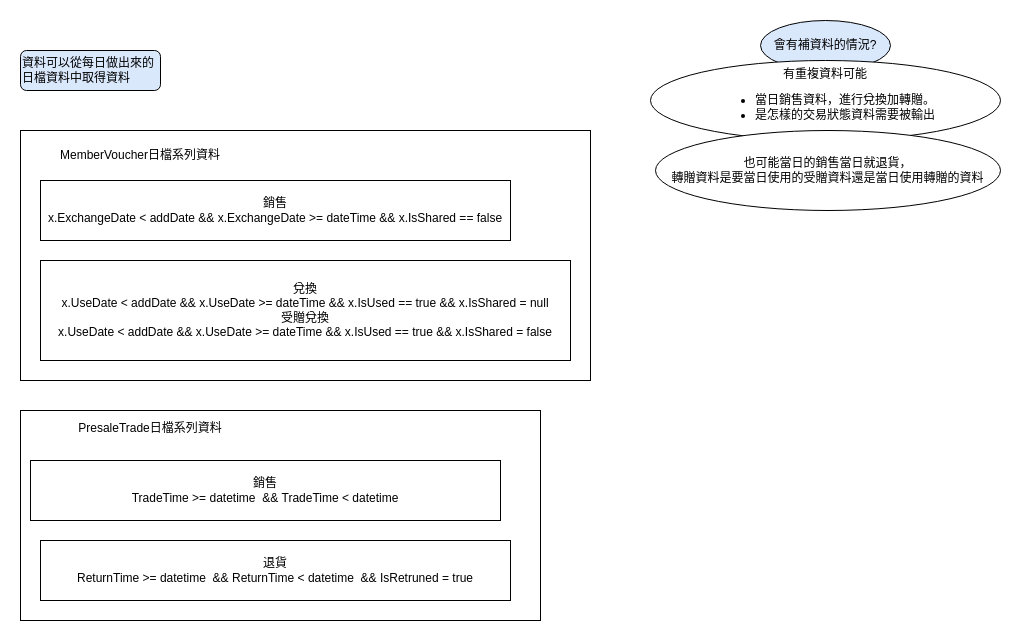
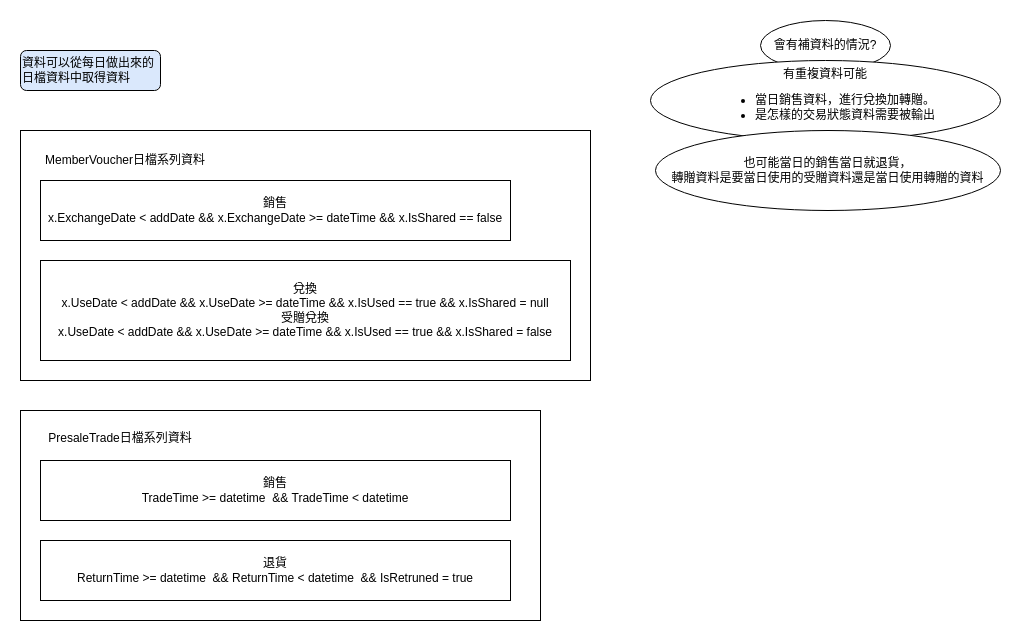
- <mxCell id="6" value="會有補資料的情況?" style="ellipse;whiteSpace=wrap;html=1;fillColor=#dae8fc;" vertex="1" parent="1"><mxGeometry x="760" y="20" width="130" height="50" as="geometry" /></mxCell>
+ <mxCell id="6" value="會有補資料的情況?" style="ellipse;whiteSpace=wrap;html=1;" vertex="1" parent="1"><mxGeometry x="760" y="20" width="130" height="50" as="geometry" /></mxCell>
- <mxCell id="11" value="MemberVoucher日檔系列資料" style="text;html=1;strokeColor=none;fillColor=none;align=center;verticalAlign=middle;whiteSpace=wrap;rounded=0;" vertex="1" parent="1"><mxGeometry x="45" y="140" width="190" height="30" as="geometry" /></mxCell>
+ <mxCell id="11" value="MemberVoucher日檔系列資料" style="text;html=1;strokeColor=none;fillColor=none;align=center;verticalAlign=middle;whiteSpace=wrap;rounded=0;" vertex="1" parent="1"><mxGeometry x="30" y="145" width="190" height="30" as="geometry" /></mxCell>
- <mxCell id="12" value="PresaleTrade日檔系列資料" style="text;html=1;strokeColor=none;fillColor=none;align=center;verticalAlign=middle;whiteSpace=wrap;rounded=0;" vertex="1" parent="1"><mxGeometry x="60" y="415" width="180" height="25" as="geometry" /></mxCell>
+ <mxCell id="12" value="PresaleTrade日檔系列資料" style="text;html=1;strokeColor=none;fillColor=none;align=center;verticalAlign=middle;whiteSpace=wrap;rounded=0;" vertex="1" parent="1"><mxGeometry x="30" y="425" width="180" height="25" as="geometry" /></mxCell>
- <mxCell id="13" value="銷售&lt;br&gt;&lt;div&gt;TradeTime &amp;gt;= datetime&amp;nbsp; &amp;amp;&amp;amp;&amp;nbsp;&lt;span&gt;TradeTime&amp;nbsp;&amp;lt; datetime&lt;/span&gt;&lt;/div&gt;" style="rounded=0;whiteSpace=wrap;html=1;" vertex="1" parent="1"><mxGeometry x="30" y="460" width="470" height="60" as="geometry" /></mxCell>
+ <mxCell id="13" value="銷售&lt;br&gt;&lt;div&gt;TradeTime &amp;gt;= datetime&amp;nbsp; &amp;amp;&amp;amp;&amp;nbsp;&lt;span&gt;TradeTime&amp;nbsp;&amp;lt; datetime&lt;/span&gt;&lt;/div&gt;" style="rounded=0;whiteSpace=wrap;html=1;" vertex="1" parent="1"><mxGeometry x="40" y="460" width="470" height="60" as="geometry" /></mxCell>
